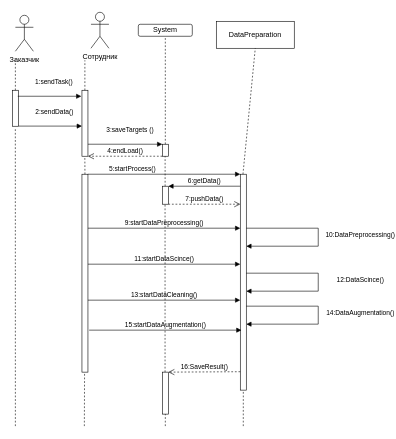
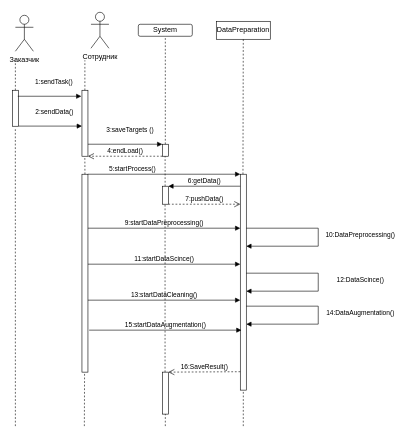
- <mxCell id="5" value="DataPreparation" style="rounded=0;whiteSpace=wrap;html=1;" vertex="1" parent="1"><mxGeometry x="360" y="35" width="130" height="45" as="geometry" /></mxCell>
+ <mxCell id="5" value="DataPreparation" style="rounded=0;whiteSpace=wrap;html=1;" vertex="1" parent="1"><mxGeometry x="360" y="35" width="90" height="30" as="geometry" /></mxCell>
